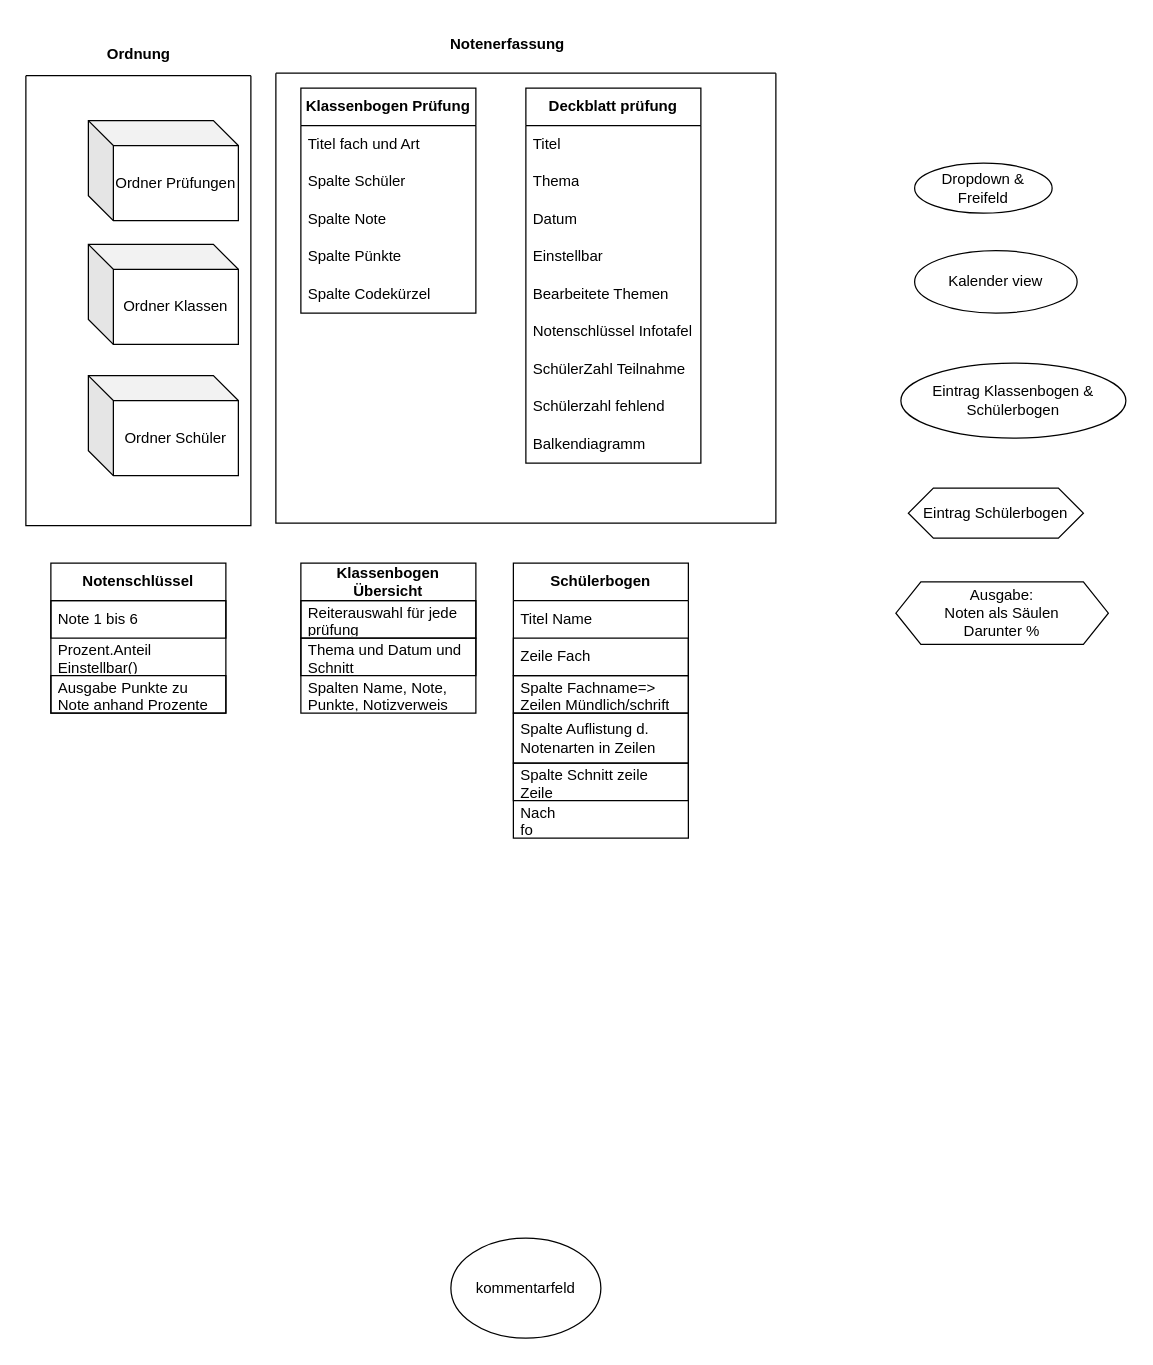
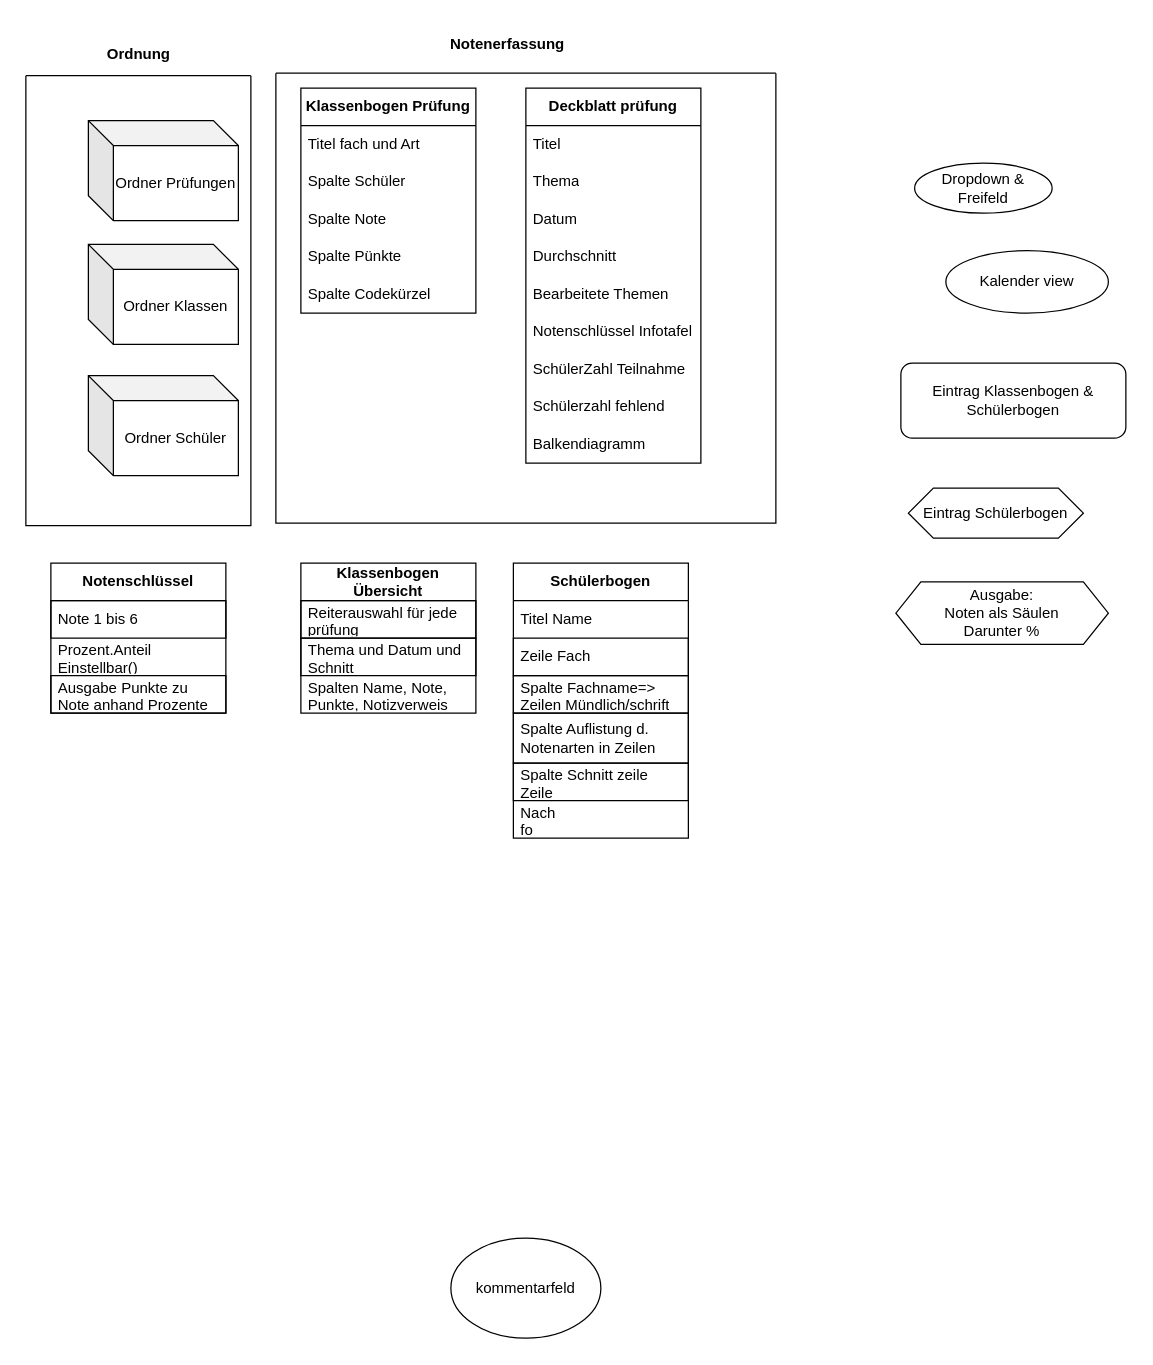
- <mxCell id="40" value="Einstellbar" style="text;strokeColor=none;fillColor=none;align=left;verticalAlign=middle;spacingLeft=4;spacingRight=4;overflow=hidden;points=[[0,0.5],[1,0.5]];portConstraint=eastwest;rotatable=0;whiteSpace=wrap;html=1;" vertex="1" parent="36"><mxGeometry y="120" width="140" height="30" as="geometry" /></mxCell>
+ <mxCell id="40" value="Durchschnitt" style="text;strokeColor=none;fillColor=none;align=left;verticalAlign=middle;spacingLeft=4;spacingRight=4;overflow=hidden;points=[[0,0.5],[1,0.5]];portConstraint=eastwest;rotatable=0;whiteSpace=wrap;html=1;" vertex="1" parent="36"><mxGeometry y="120" width="140" height="30" as="geometry" /></mxCell>
- <mxCell id="19" value="Kalender view" style="ellipse;whiteSpace=wrap;html=1;" vertex="1" parent="1"><mxGeometry x="731" y="200" width="130" height="50" as="geometry" /></mxCell>
+ <mxCell id="19" value="Kalender view" style="ellipse;whiteSpace=wrap;html=1;" vertex="1" parent="1"><mxGeometry x="756" y="200" width="130" height="50" as="geometry" /></mxCell>
- <mxCell id="21" value="Eintrag Klassenbogen &amp;amp; Schülerbogen" style="ellipse;whiteSpace=wrap;html=1;" vertex="1" parent="1"><mxGeometry x="720" y="290" width="180" height="60" as="geometry" /></mxCell>
+ <mxCell id="21" value="Eintrag Klassenbogen &amp;amp; Schülerbogen" style="whiteSpace=wrap;html=1;rounded=1;" vertex="1" parent="1"><mxGeometry x="720" y="290" width="180" height="60" as="geometry" /></mxCell>
